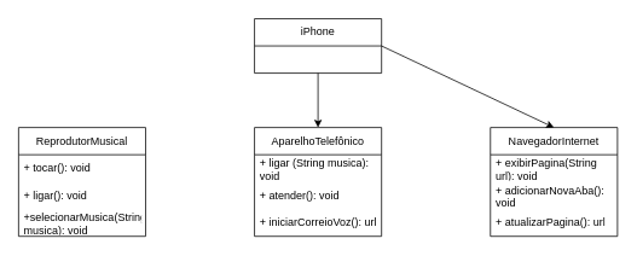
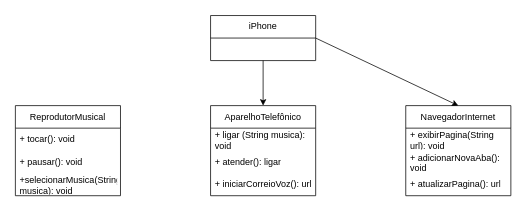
- <mxCell id="6" value="+ ligar(): void" style="text;strokeColor=none;fillColor=none;align=left;verticalAlign=middle;spacingLeft=4;spacingRight=4;overflow=hidden;points=[[0,0.5],[1,0.5]];portConstraint=eastwest;rotatable=0;whiteSpace=wrap;html=1;" vertex="1" parent="4"><mxGeometry y="60" width="140" height="30" as="geometry" /></mxCell>
+ <mxCell id="6" value="+ pausar(): void" style="text;strokeColor=none;fillColor=none;align=left;verticalAlign=middle;spacingLeft=4;spacingRight=4;overflow=hidden;points=[[0,0.5],[1,0.5]];portConstraint=eastwest;rotatable=0;whiteSpace=wrap;html=1;" vertex="1" parent="4"><mxGeometry y="60" width="140" height="30" as="geometry" /></mxCell>
- <mxCell id="10" value="+ atender(): void" style="text;strokeColor=none;fillColor=none;align=left;verticalAlign=middle;spacingLeft=4;spacingRight=4;overflow=hidden;points=[[0,0.5],[1,0.5]];portConstraint=eastwest;rotatable=0;whiteSpace=wrap;html=1;" vertex="1" parent="8"><mxGeometry y="60" width="140" height="30" as="geometry" /></mxCell>
+ <mxCell id="10" value="+ atender(): ligar" style="text;strokeColor=none;fillColor=none;align=left;verticalAlign=middle;spacingLeft=4;spacingRight=4;overflow=hidden;points=[[0,0.5],[1,0.5]];portConstraint=eastwest;rotatable=0;whiteSpace=wrap;html=1;" vertex="1" parent="8"><mxGeometry y="60" width="140" height="30" as="geometry" /></mxCell>
